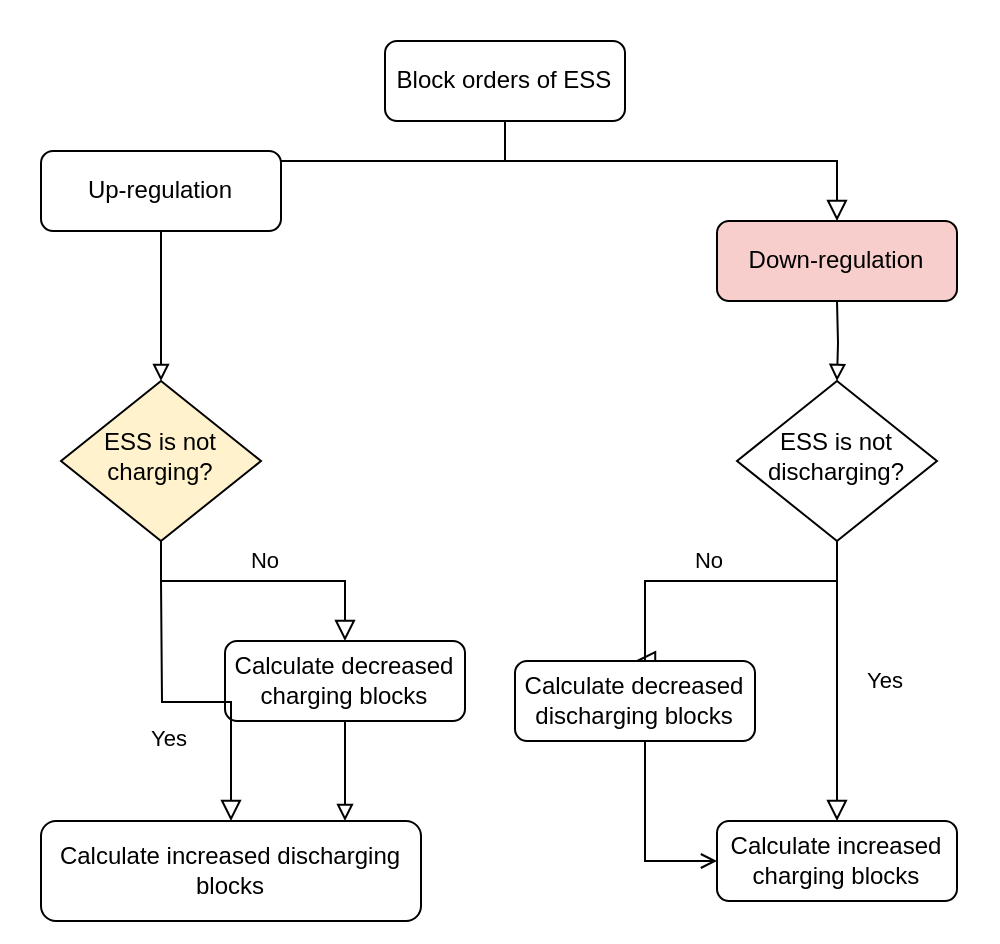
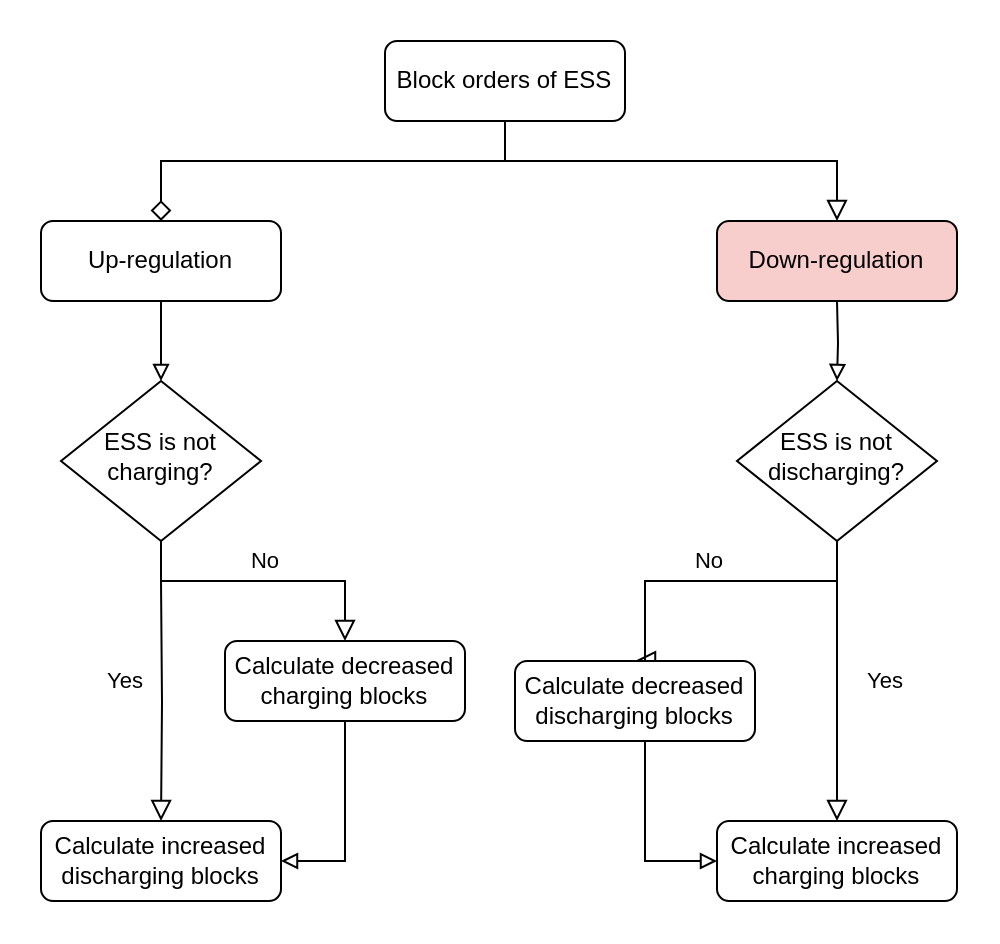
- <mxCell id="6" value="Up-regulation" style="rounded=1;whiteSpace=wrap;html=1;fontSize=12;glass=0;strokeWidth=1;shadow=0;" vertex="1" parent="1"><mxGeometry x="20" y="75" width="120" height="40" as="geometry" /></mxCell>
+ <mxCell id="6" value="Up-regulation" style="rounded=1;whiteSpace=wrap;html=1;fontSize=12;glass=0;strokeWidth=1;shadow=0;" vertex="1" parent="1"><mxGeometry x="20" y="110" width="120" height="40" as="geometry" /></mxCell>
- <mxCell id="4" value="ESS is not charging?" style="rhombus;whiteSpace=wrap;html=1;shadow=0;fontFamily=Helvetica;fontSize=12;align=center;strokeWidth=1;spacing=6;spacingTop=-4;fillColor=#fff2cc;" vertex="1" parent="1"><mxGeometry x="30" y="190" width="100" height="80" as="geometry" /></mxCell>
+ <mxCell id="4" value="ESS is not charging?" style="rhombus;whiteSpace=wrap;html=1;shadow=0;fontFamily=Helvetica;fontSize=12;align=center;strokeWidth=1;spacing=6;spacingTop=-4;" vertex="1" parent="1"><mxGeometry x="30" y="190" width="100" height="80" as="geometry" /></mxCell>
- <mxCell id="11" value="" style="edgeStyle=orthogonalEdgeStyle;rounded=0;orthogonalLoop=1;jettySize=auto;html=1;endArrow=open;endFill=0;" edge="1" parent="1" source="12" target="15"><mxGeometry relative="1" as="geometry"><Array as="points"><mxPoint x="322" y="430" /></Array></mxGeometry></mxCell>
+ <mxCell id="11" value="" style="edgeStyle=orthogonalEdgeStyle;rounded=0;orthogonalLoop=1;jettySize=auto;html=1;endArrow=block;endFill=0;" edge="1" parent="1" source="12" target="15"><mxGeometry relative="1" as="geometry"><Array as="points"><mxPoint x="322" y="430" /></Array></mxGeometry></mxCell>
- <mxCell id="20" value="Calculate increased discharging blocks" style="rounded=1;whiteSpace=wrap;html=1;fontSize=12;glass=0;strokeWidth=1;shadow=0;" vertex="1" parent="1"><mxGeometry x="20" y="410" width="190" height="50" as="geometry" /></mxCell>
+ <mxCell id="20" value="Calculate increased discharging blocks" style="rounded=1;whiteSpace=wrap;html=1;fontSize=12;glass=0;strokeWidth=1;shadow=0;" vertex="1" parent="1"><mxGeometry x="20" y="410" width="120" height="40" as="geometry" /></mxCell>
